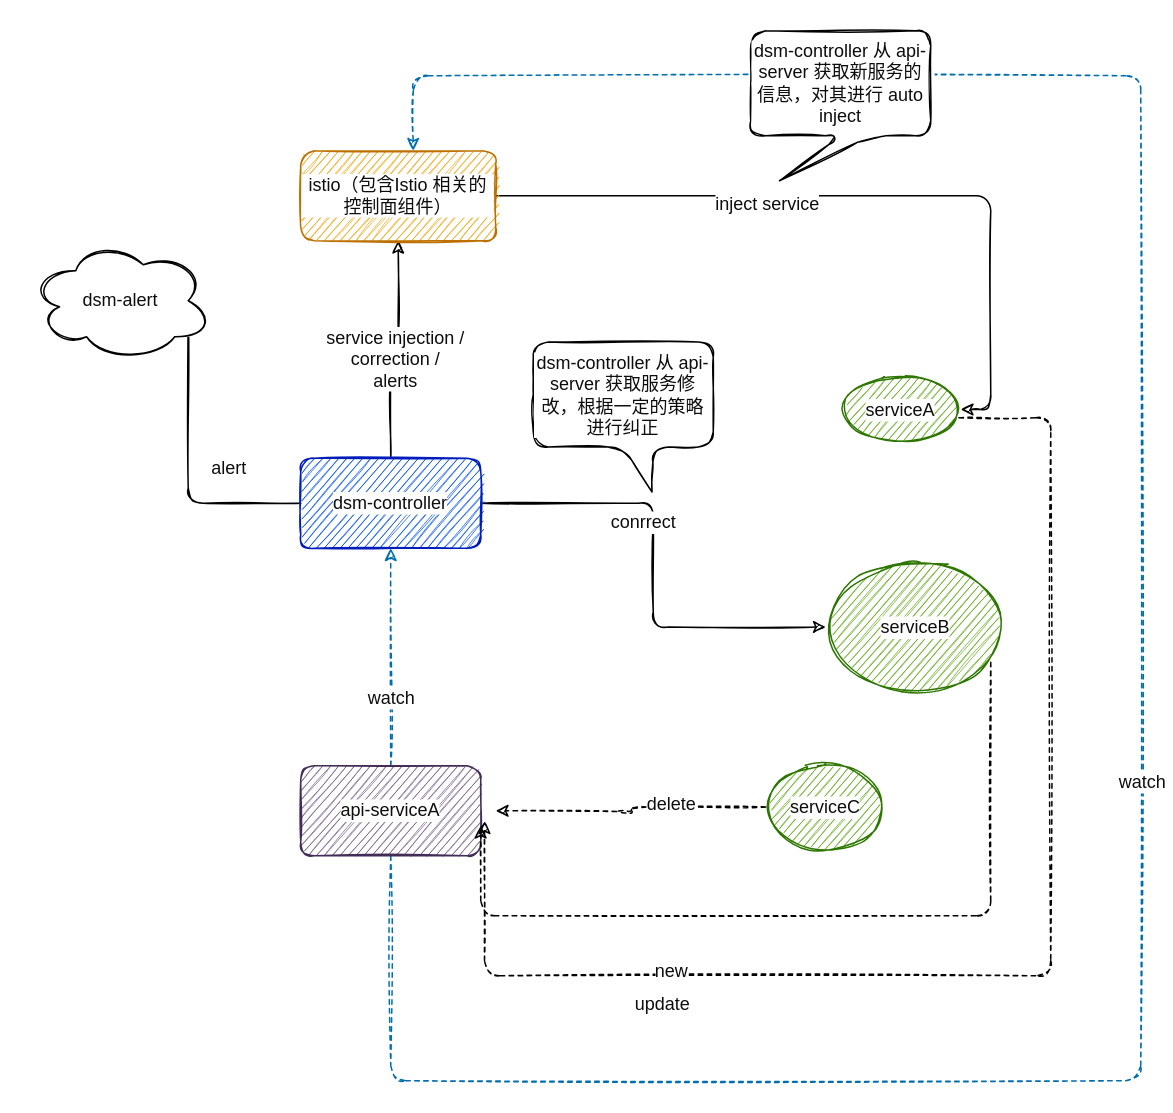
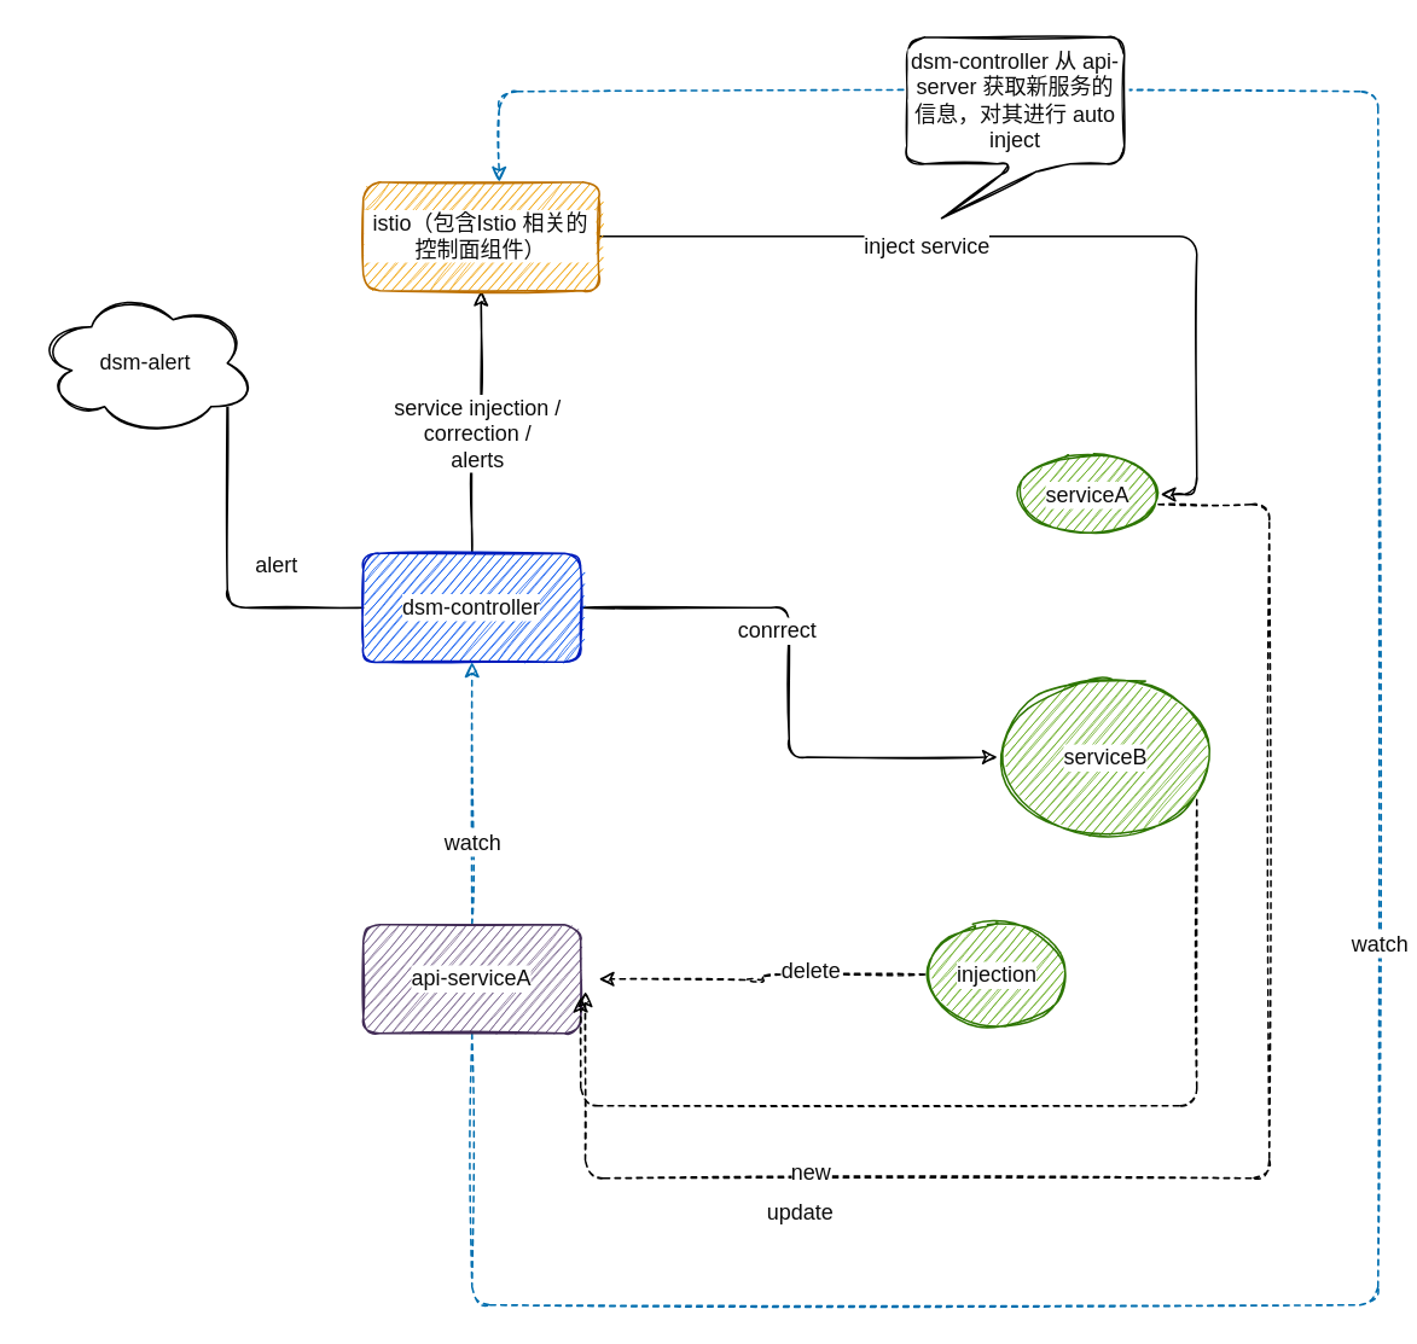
- <mxCell id="28" value="dsm-controller 从 api-server 获取服务修改，根据一定的策略进行纠正" style="shape=callout;whiteSpace=wrap;html=1;perimeter=calloutPerimeter;position2=0.66;rounded=1;sketch=1;fontColor=#0D0D0D;labelBackgroundColor=#FFFFFF;" parent="1" vertex="1"><mxGeometry x="355" y="227.5" width="120" height="100" as="geometry" /></mxCell>
- <mxCell id="23" value="serviceC" style="ellipse;whiteSpace=wrap;html=1;rounded=1;sketch=1;fillColor=#60a917;strokeColor=#2D7600;fontColor=#0D0D0D;labelBackgroundColor=#FFFFFF;" parent="1" vertex="1"><mxGeometry x="510" y="510" width="80" height="55" as="geometry" /></mxCell>
+ <mxCell id="23" value="injection" style="ellipse;whiteSpace=wrap;html=1;rounded=1;sketch=1;fillColor=#60a917;strokeColor=#2D7600;fontColor=#0D0D0D;labelBackgroundColor=#FFFFFF;" parent="1" vertex="1"><mxGeometry x="510" y="510" width="80" height="55" as="geometry" /></mxCell>
